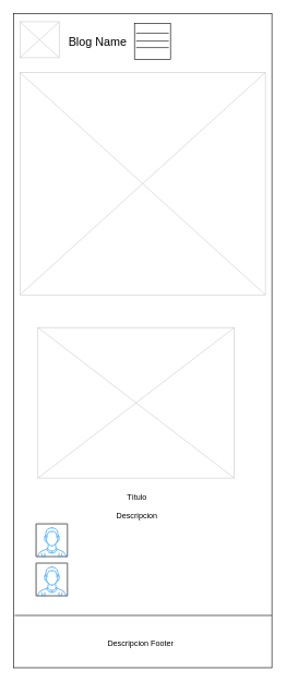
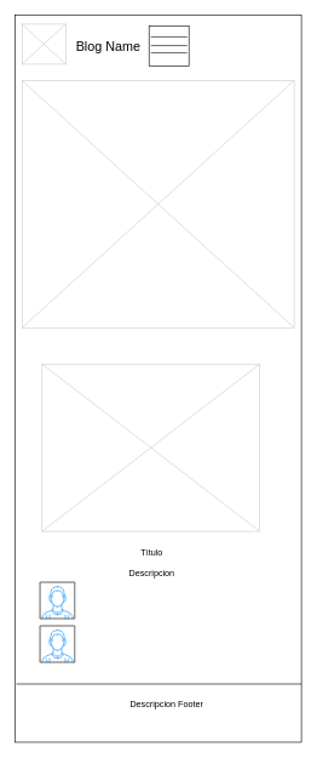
- <mxCell id="15" value="&lt;h1&gt;&lt;span style=&quot;font-size: 12px ; font-weight: normal&quot;&gt;Descripcion Footer&lt;/span&gt;&lt;br&gt;&lt;/h1&gt;" style="text;html=1;strokeColor=none;fillColor=none;spacing=5;spacingTop=-20;whiteSpace=wrap;overflow=hidden;rounded=0;align=center;" vertex="1" parent="1"><mxGeometry x="32.5" y="960" width="362.5" height="40" as="geometry" /></mxCell>
+ <mxCell id="15" value="&lt;h1&gt;&lt;span style=&quot;font-size: 12px ; font-weight: normal&quot;&gt;Descripcion Footer&lt;/span&gt;&lt;br&gt;&lt;/h1&gt;" style="text;html=1;strokeColor=none;fillColor=none;spacing=5;spacingTop=-20;whiteSpace=wrap;overflow=hidden;rounded=0;align=center;" vertex="1" parent="1"><mxGeometry x="47.5" y="945" width="362.5" height="40" as="geometry" /></mxCell>
